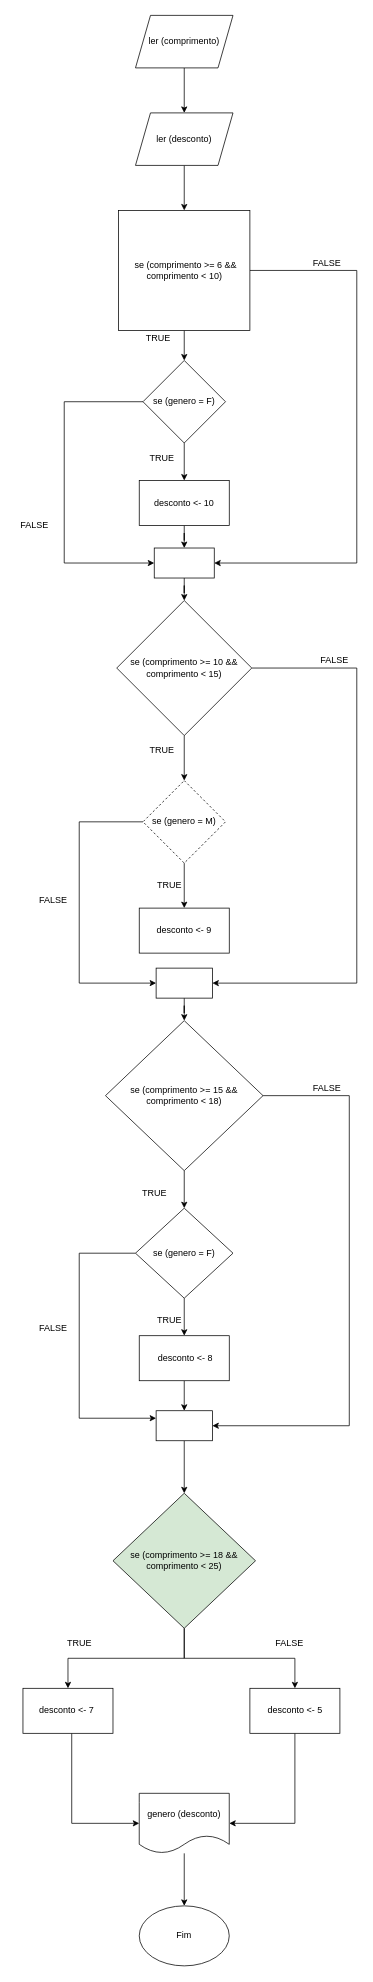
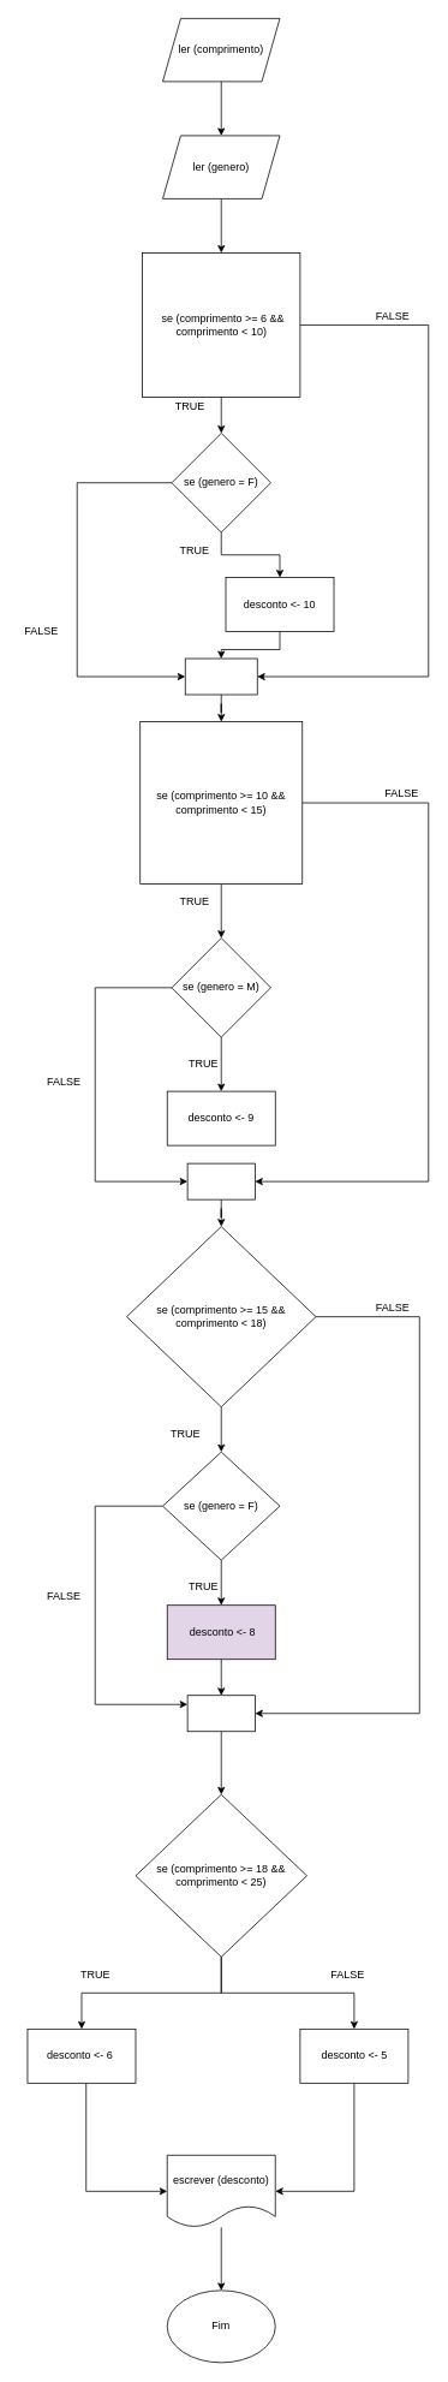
- <mxCell id="5" value="ler (desconto)" style="shape=parallelogram;perimeter=parallelogramPerimeter;whiteSpace=wrap;html=1;fixedSize=1;" parent="1" vertex="1"><mxGeometry x="180" y="150" width="130" height="70" as="geometry" /></mxCell>
+ <mxCell id="5" value="ler (genero)" style="shape=parallelogram;perimeter=parallelogramPerimeter;whiteSpace=wrap;html=1;fixedSize=1;" parent="1" vertex="1"><mxGeometry x="180" y="150" width="130" height="70" as="geometry" /></mxCell>
- <mxCell id="13" value="desconto &amp;lt;- 10" style="rounded=0;whiteSpace=wrap;html=1;" parent="1" vertex="1"><mxGeometry x="185" y="640" width="120" height="60" as="geometry" /></mxCell>
+ <mxCell id="13" value="desconto &amp;lt;- 10" style="rounded=0;whiteSpace=wrap;html=1;" parent="1" vertex="1"><mxGeometry x="250" y="640" width="120" height="60" as="geometry" /></mxCell>
- <mxCell id="17" value="se (comprimento &amp;gt;= 10 &amp;amp;&amp;amp; comprimento &amp;lt; 15)" style="rhombus;whiteSpace=wrap;html=1;" parent="1" vertex="1"><mxGeometry x="155" y="800" width="180" height="180" as="geometry" /></mxCell>
+ <mxCell id="17" value="se (comprimento &amp;gt;= 10 &amp;amp;&amp;amp; comprimento &amp;lt; 15)" style="whiteSpace=wrap;html=1;rounded=0;" parent="1" vertex="1"><mxGeometry x="155" y="800" width="180" height="180" as="geometry" /></mxCell>
- <mxCell id="20" value="se (genero = M)" style="rhombus;whiteSpace=wrap;html=1;dashed=1;" parent="1" vertex="1"><mxGeometry x="190" y="1040" width="110" height="110" as="geometry" /></mxCell>
+ <mxCell id="20" value="se (genero = M)" style="rhombus;whiteSpace=wrap;html=1;" parent="1" vertex="1"><mxGeometry x="190" y="1040" width="110" height="110" as="geometry" /></mxCell>
- <mxCell id="32" value="&amp;nbsp;desconto &amp;lt;- 8" style="rounded=0;whiteSpace=wrap;html=1;" parent="1" vertex="1"><mxGeometry x="185" y="1780" width="120" height="60" as="geometry" /></mxCell>
+ <mxCell id="32" value="&amp;nbsp;desconto &amp;lt;- 8" style="rounded=0;whiteSpace=wrap;html=1;fillColor=#e1d5e7;" parent="1" vertex="1"><mxGeometry x="185" y="1780" width="120" height="60" as="geometry" /></mxCell>
- <mxCell id="35" value="se (comprimento &amp;gt;= 18 &amp;amp;&amp;amp; comprimento &amp;lt; 25)" style="rhombus;whiteSpace=wrap;html=1;fillColor=#d5e8d4;" parent="1" vertex="1"><mxGeometry x="150" y="1990" width="190" height="180" as="geometry" /></mxCell>
+ <mxCell id="35" value="se (comprimento &amp;gt;= 18 &amp;amp;&amp;amp; comprimento &amp;lt; 25)" style="rhombus;whiteSpace=wrap;html=1;" parent="1" vertex="1"><mxGeometry x="150" y="1990" width="190" height="180" as="geometry" /></mxCell>
- <mxCell id="37" value="desconto &amp;lt;- 7&amp;nbsp;" style="rounded=0;whiteSpace=wrap;html=1;" parent="1" vertex="1"><mxGeometry x="30" y="2250" width="120" height="60" as="geometry" /></mxCell>
+ <mxCell id="37" value="desconto &amp;lt;- 6&amp;nbsp;" style="rounded=0;whiteSpace=wrap;html=1;" parent="1" vertex="1"><mxGeometry x="30" y="2250" width="120" height="60" as="geometry" /></mxCell>
- <mxCell id="57" value="genero (desconto)" style="shape=document;whiteSpace=wrap;html=1;boundedLbl=1;" vertex="1" parent="1"><mxGeometry x="185" y="2390" width="120" height="80" as="geometry" /></mxCell>
+ <mxCell id="57" value="escrever (desconto)" style="shape=document;whiteSpace=wrap;html=1;boundedLbl=1;" vertex="1" parent="1"><mxGeometry x="185" y="2390" width="120" height="80" as="geometry" /></mxCell>
